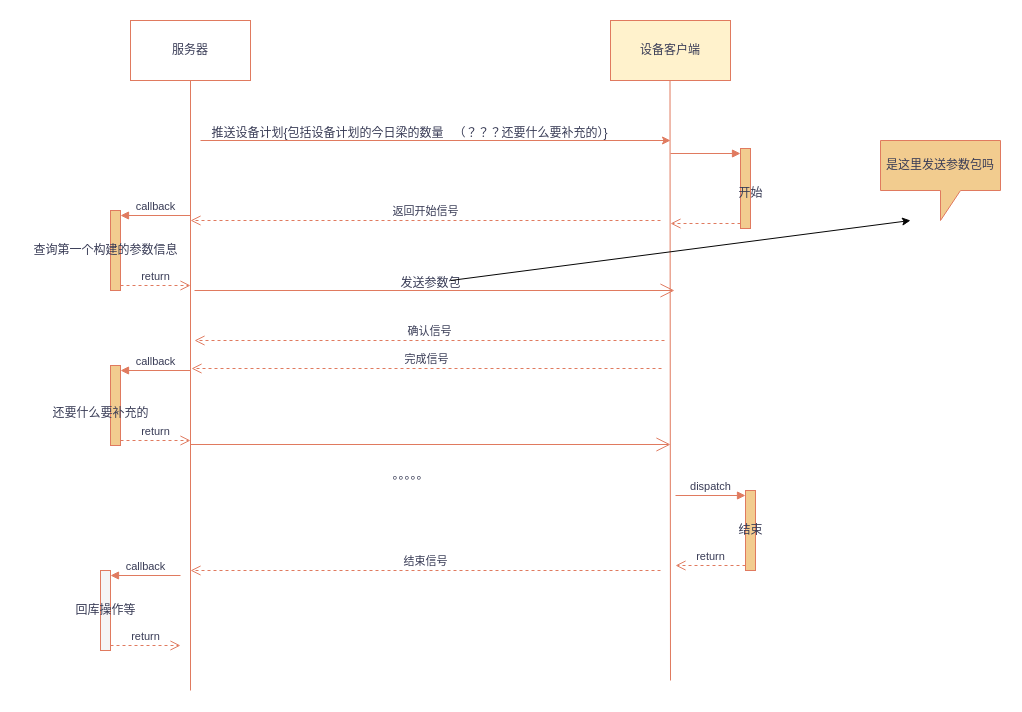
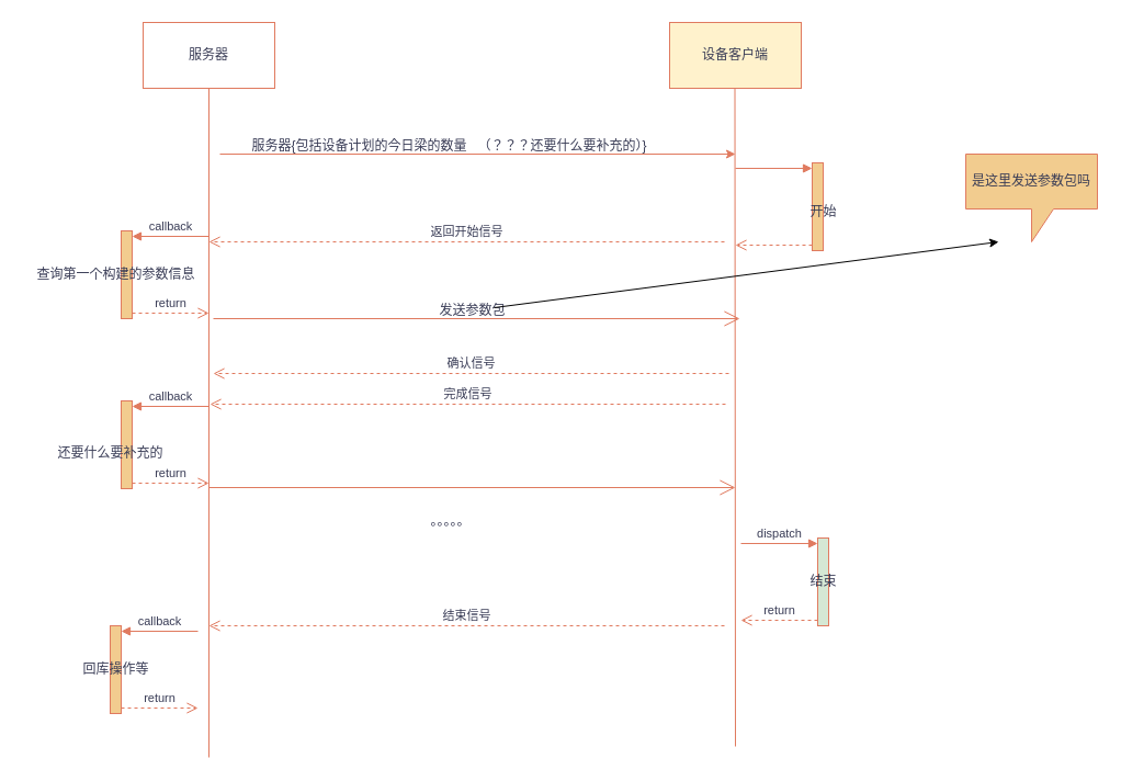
- <mxCell id="7" value="推送设备计划{包括设备计划的今日梁的数量&amp;nbsp; &amp;nbsp;（？？？还要什么要补充的）}" style="text;html=1;align=center;verticalAlign=middle;resizable=0;points=[];autosize=1;strokeColor=none;fillColor=none;labelBackgroundColor=none;fontColor=#393C56;" vertex="1" parent="1"><mxGeometry x="194" y="118" width="430" height="30" as="geometry" /></mxCell>
+ <mxCell id="7" value="服务器{包括设备计划的今日梁的数量&amp;nbsp; &amp;nbsp;（？？？还要什么要补充的）}" style="text;html=1;align=center;verticalAlign=middle;resizable=0;points=[];autosize=1;strokeColor=none;fillColor=none;labelBackgroundColor=none;fontColor=#393C56;" vertex="1" parent="1"><mxGeometry x="194" y="118" width="430" height="30" as="geometry" /></mxCell>
- <mxCell id="27" value="结束" style="html=1;points=[[0,0,0,0,5],[0,1,0,0,-5],[1,0,0,0,5],[1,1,0,0,-5]];perimeter=orthogonalPerimeter;outlineConnect=0;targetShapes=umlLifeline;portConstraint=eastwest;newEdgeStyle={&quot;curved&quot;:0,&quot;rounded&quot;:0};strokeColor=#E07A5F;fontColor=#393C56;fillColor=#F2CC8F;" vertex="1" parent="1"><mxGeometry x="745" y="490" width="10" height="80" as="geometry" /></mxCell>
+ <mxCell id="27" value="结束" style="html=1;points=[[0,0,0,0,5],[0,1,0,0,-5],[1,0,0,0,5],[1,1,0,0,-5]];perimeter=orthogonalPerimeter;outlineConnect=0;targetShapes=umlLifeline;portConstraint=eastwest;newEdgeStyle={&quot;curved&quot;:0,&quot;rounded&quot;:0};strokeColor=#E07A5F;fontColor=#393C56;fillColor=#d5e8d4;" vertex="1" parent="1"><mxGeometry x="745" y="490" width="10" height="80" as="geometry" /></mxCell>
- <mxCell id="31" value="回库操作等" style="html=1;points=[[0,0,0,0,5],[0,1,0,0,-5],[1,0,0,0,5],[1,1,0,0,-5]];perimeter=orthogonalPerimeter;outlineConnect=0;targetShapes=umlLifeline;portConstraint=eastwest;newEdgeStyle={&quot;curved&quot;:0,&quot;rounded&quot;:0};strokeColor=#E07A5F;fontColor=#393C56;fillColor=#f5f5f5;" vertex="1" parent="1"><mxGeometry x="100" y="570" width="10" height="80" as="geometry" /></mxCell>
+ <mxCell id="31" value="回库操作等" style="html=1;points=[[0,0,0,0,5],[0,1,0,0,-5],[1,0,0,0,5],[1,1,0,0,-5]];perimeter=orthogonalPerimeter;outlineConnect=0;targetShapes=umlLifeline;portConstraint=eastwest;newEdgeStyle={&quot;curved&quot;:0,&quot;rounded&quot;:0};strokeColor=#E07A5F;fontColor=#393C56;fillColor=#F2CC8F;" vertex="1" parent="1"><mxGeometry x="100" y="570" width="10" height="80" as="geometry" /></mxCell>
